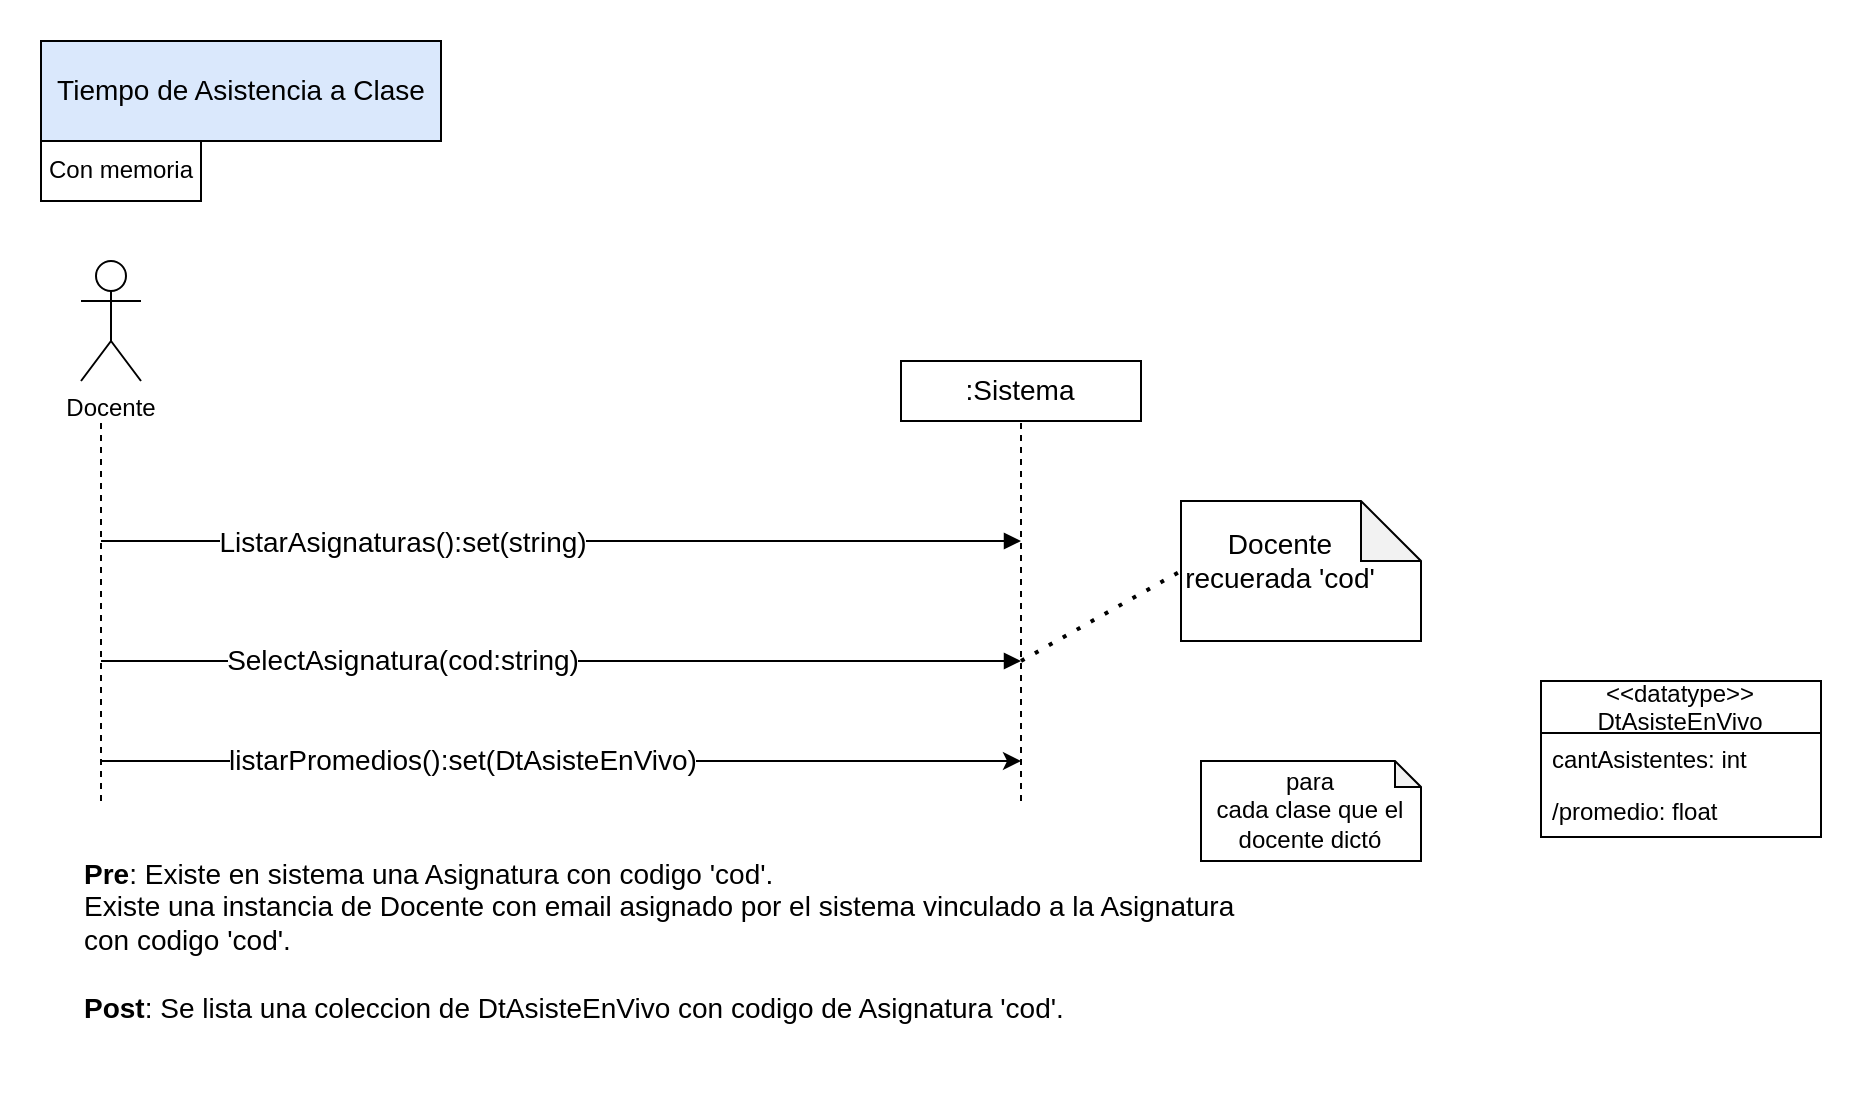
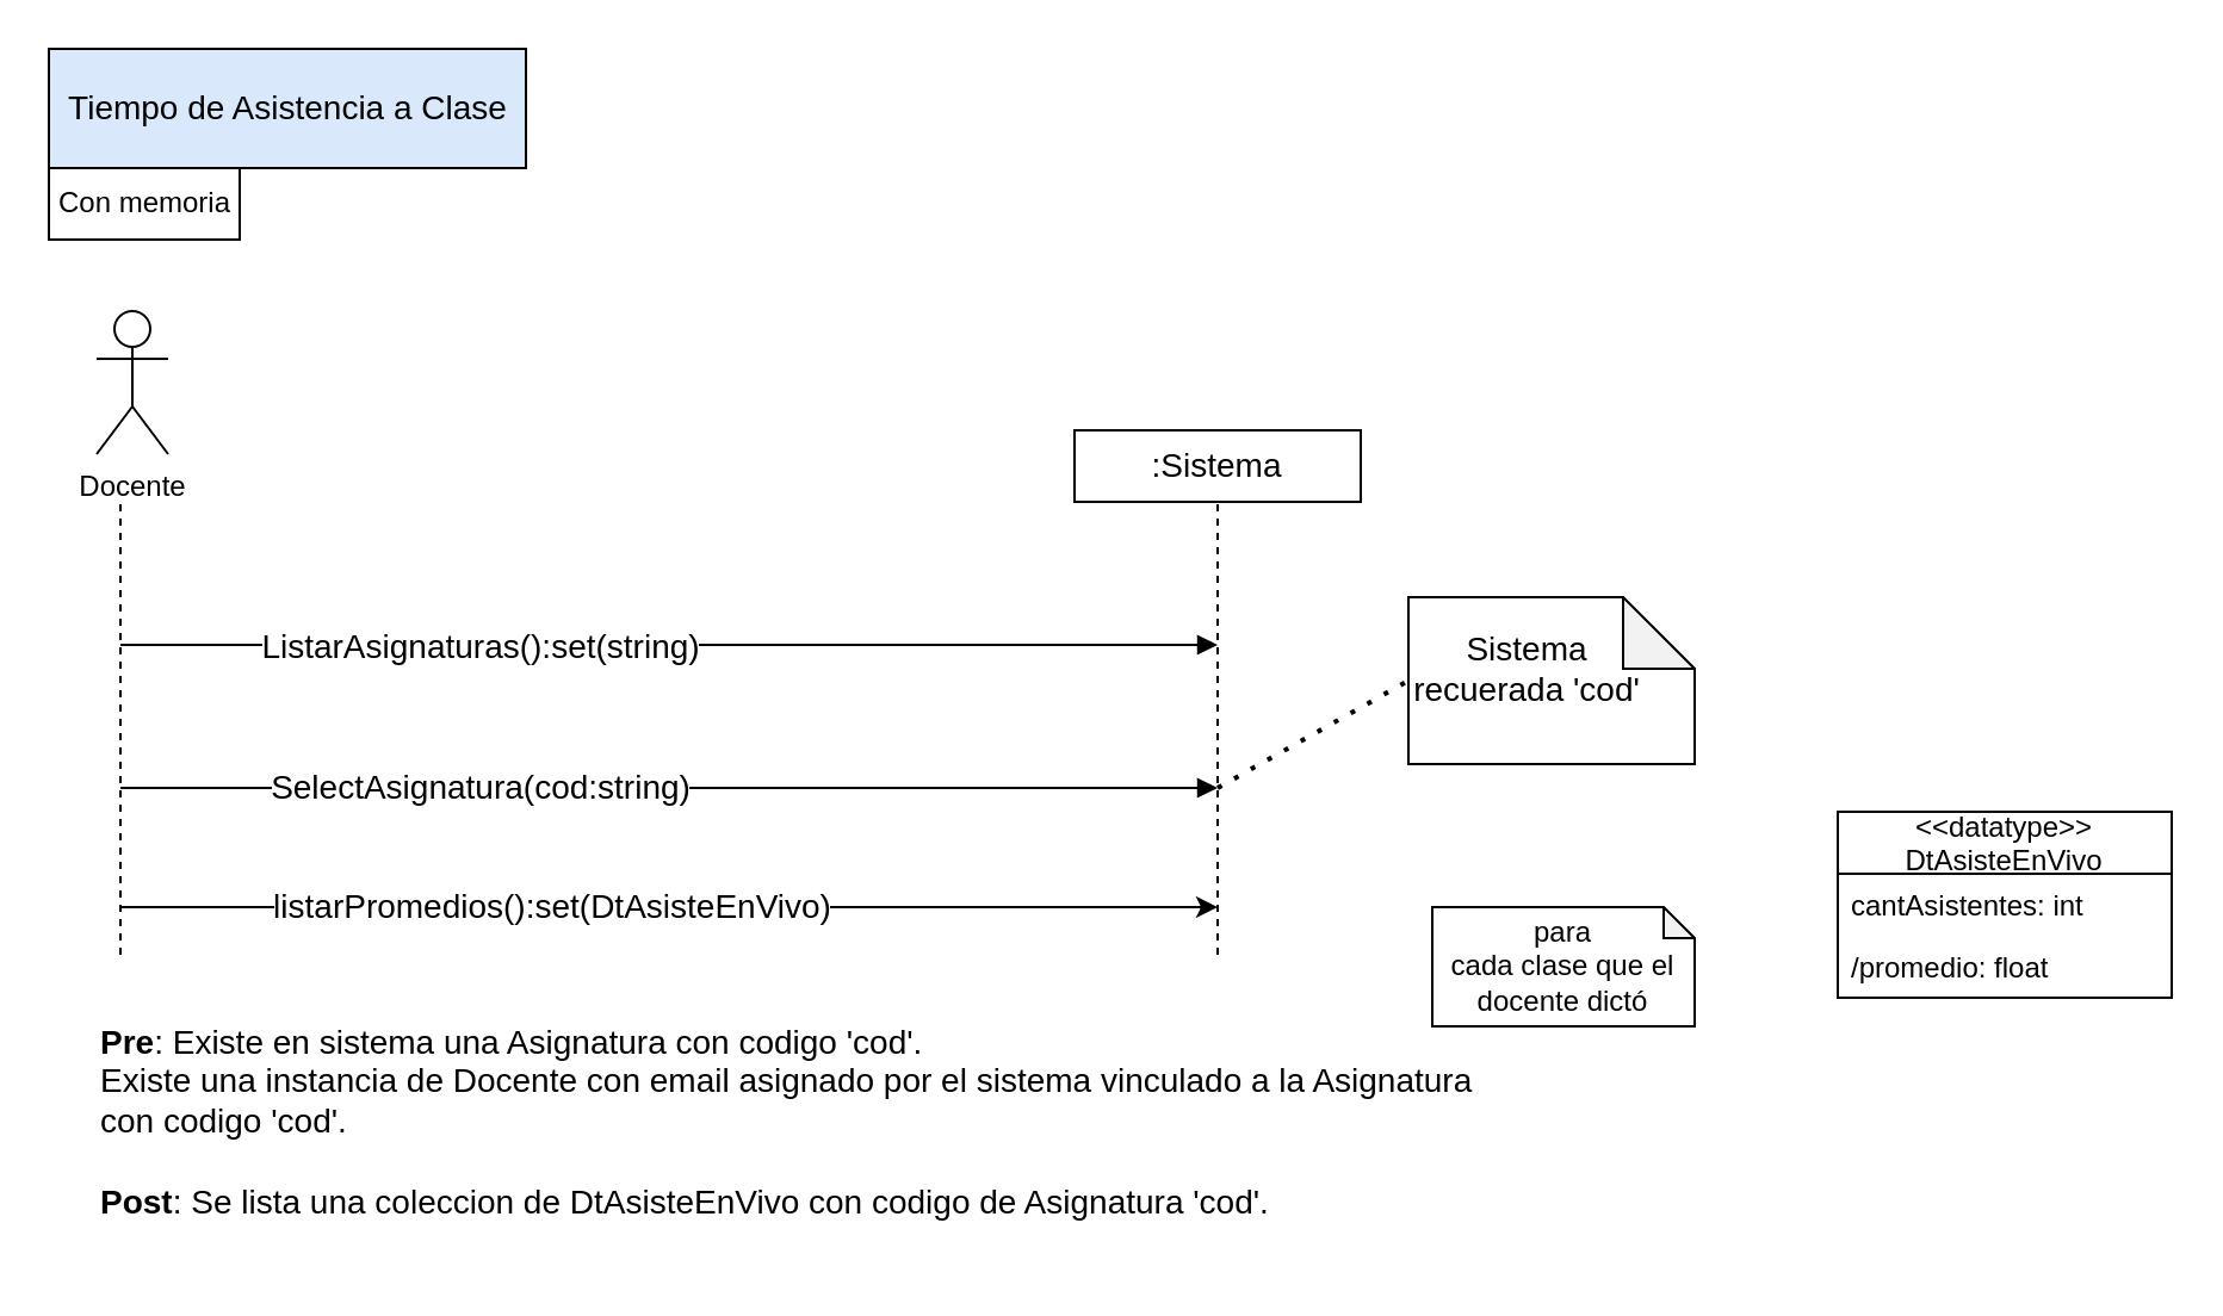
- <mxCell id="12" value="Docente recuerada 'cod'" style="text;html=1;strokeColor=none;fillColor=none;align=center;verticalAlign=middle;whiteSpace=wrap;rounded=0;fontSize=14;" parent="1" vertex="1"><mxGeometry x="590" y="270" width="100" height="20" as="geometry" /></mxCell>
+ <mxCell id="12" value="Sistema recuerada 'cod'" style="text;html=1;strokeColor=none;fillColor=none;align=center;verticalAlign=middle;whiteSpace=wrap;rounded=0;fontSize=14;" parent="1" vertex="1"><mxGeometry x="590" y="270" width="100" height="20" as="geometry" /></mxCell>
